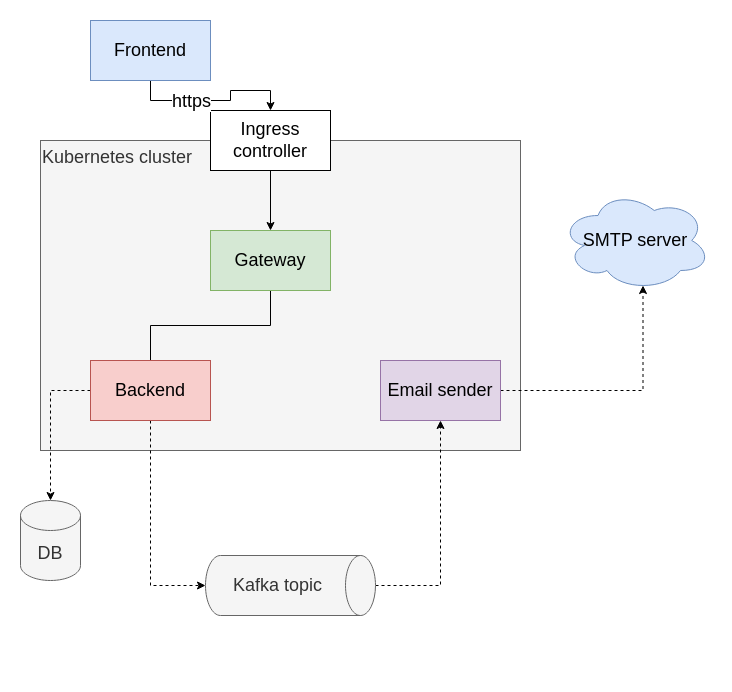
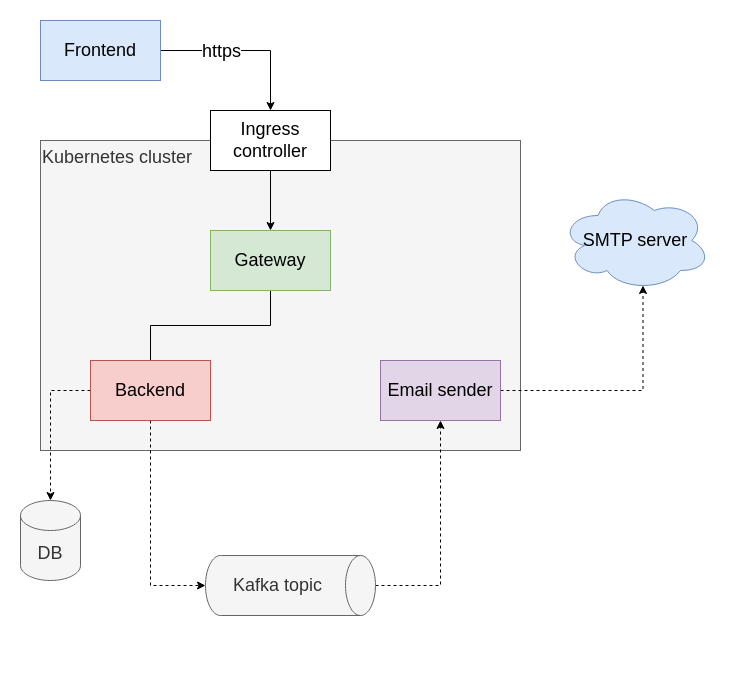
- <mxCell id="12" value="Frontend" style="rounded=0;whiteSpace=wrap;html=1;fontSize=18;align=center;verticalAlign=middle;fillColor=#dae8fc;strokeColor=#6c8ebf;" vertex="1" parent="1"><mxGeometry x="90" y="20" width="120" height="60" as="geometry" /></mxCell>
+ <mxCell id="12" value="Frontend" style="rounded=0;whiteSpace=wrap;html=1;fontSize=18;align=center;verticalAlign=middle;fillColor=#dae8fc;strokeColor=#6c8ebf;" vertex="1" parent="1"><mxGeometry x="40" y="20" width="120" height="60" as="geometry" /></mxCell>
